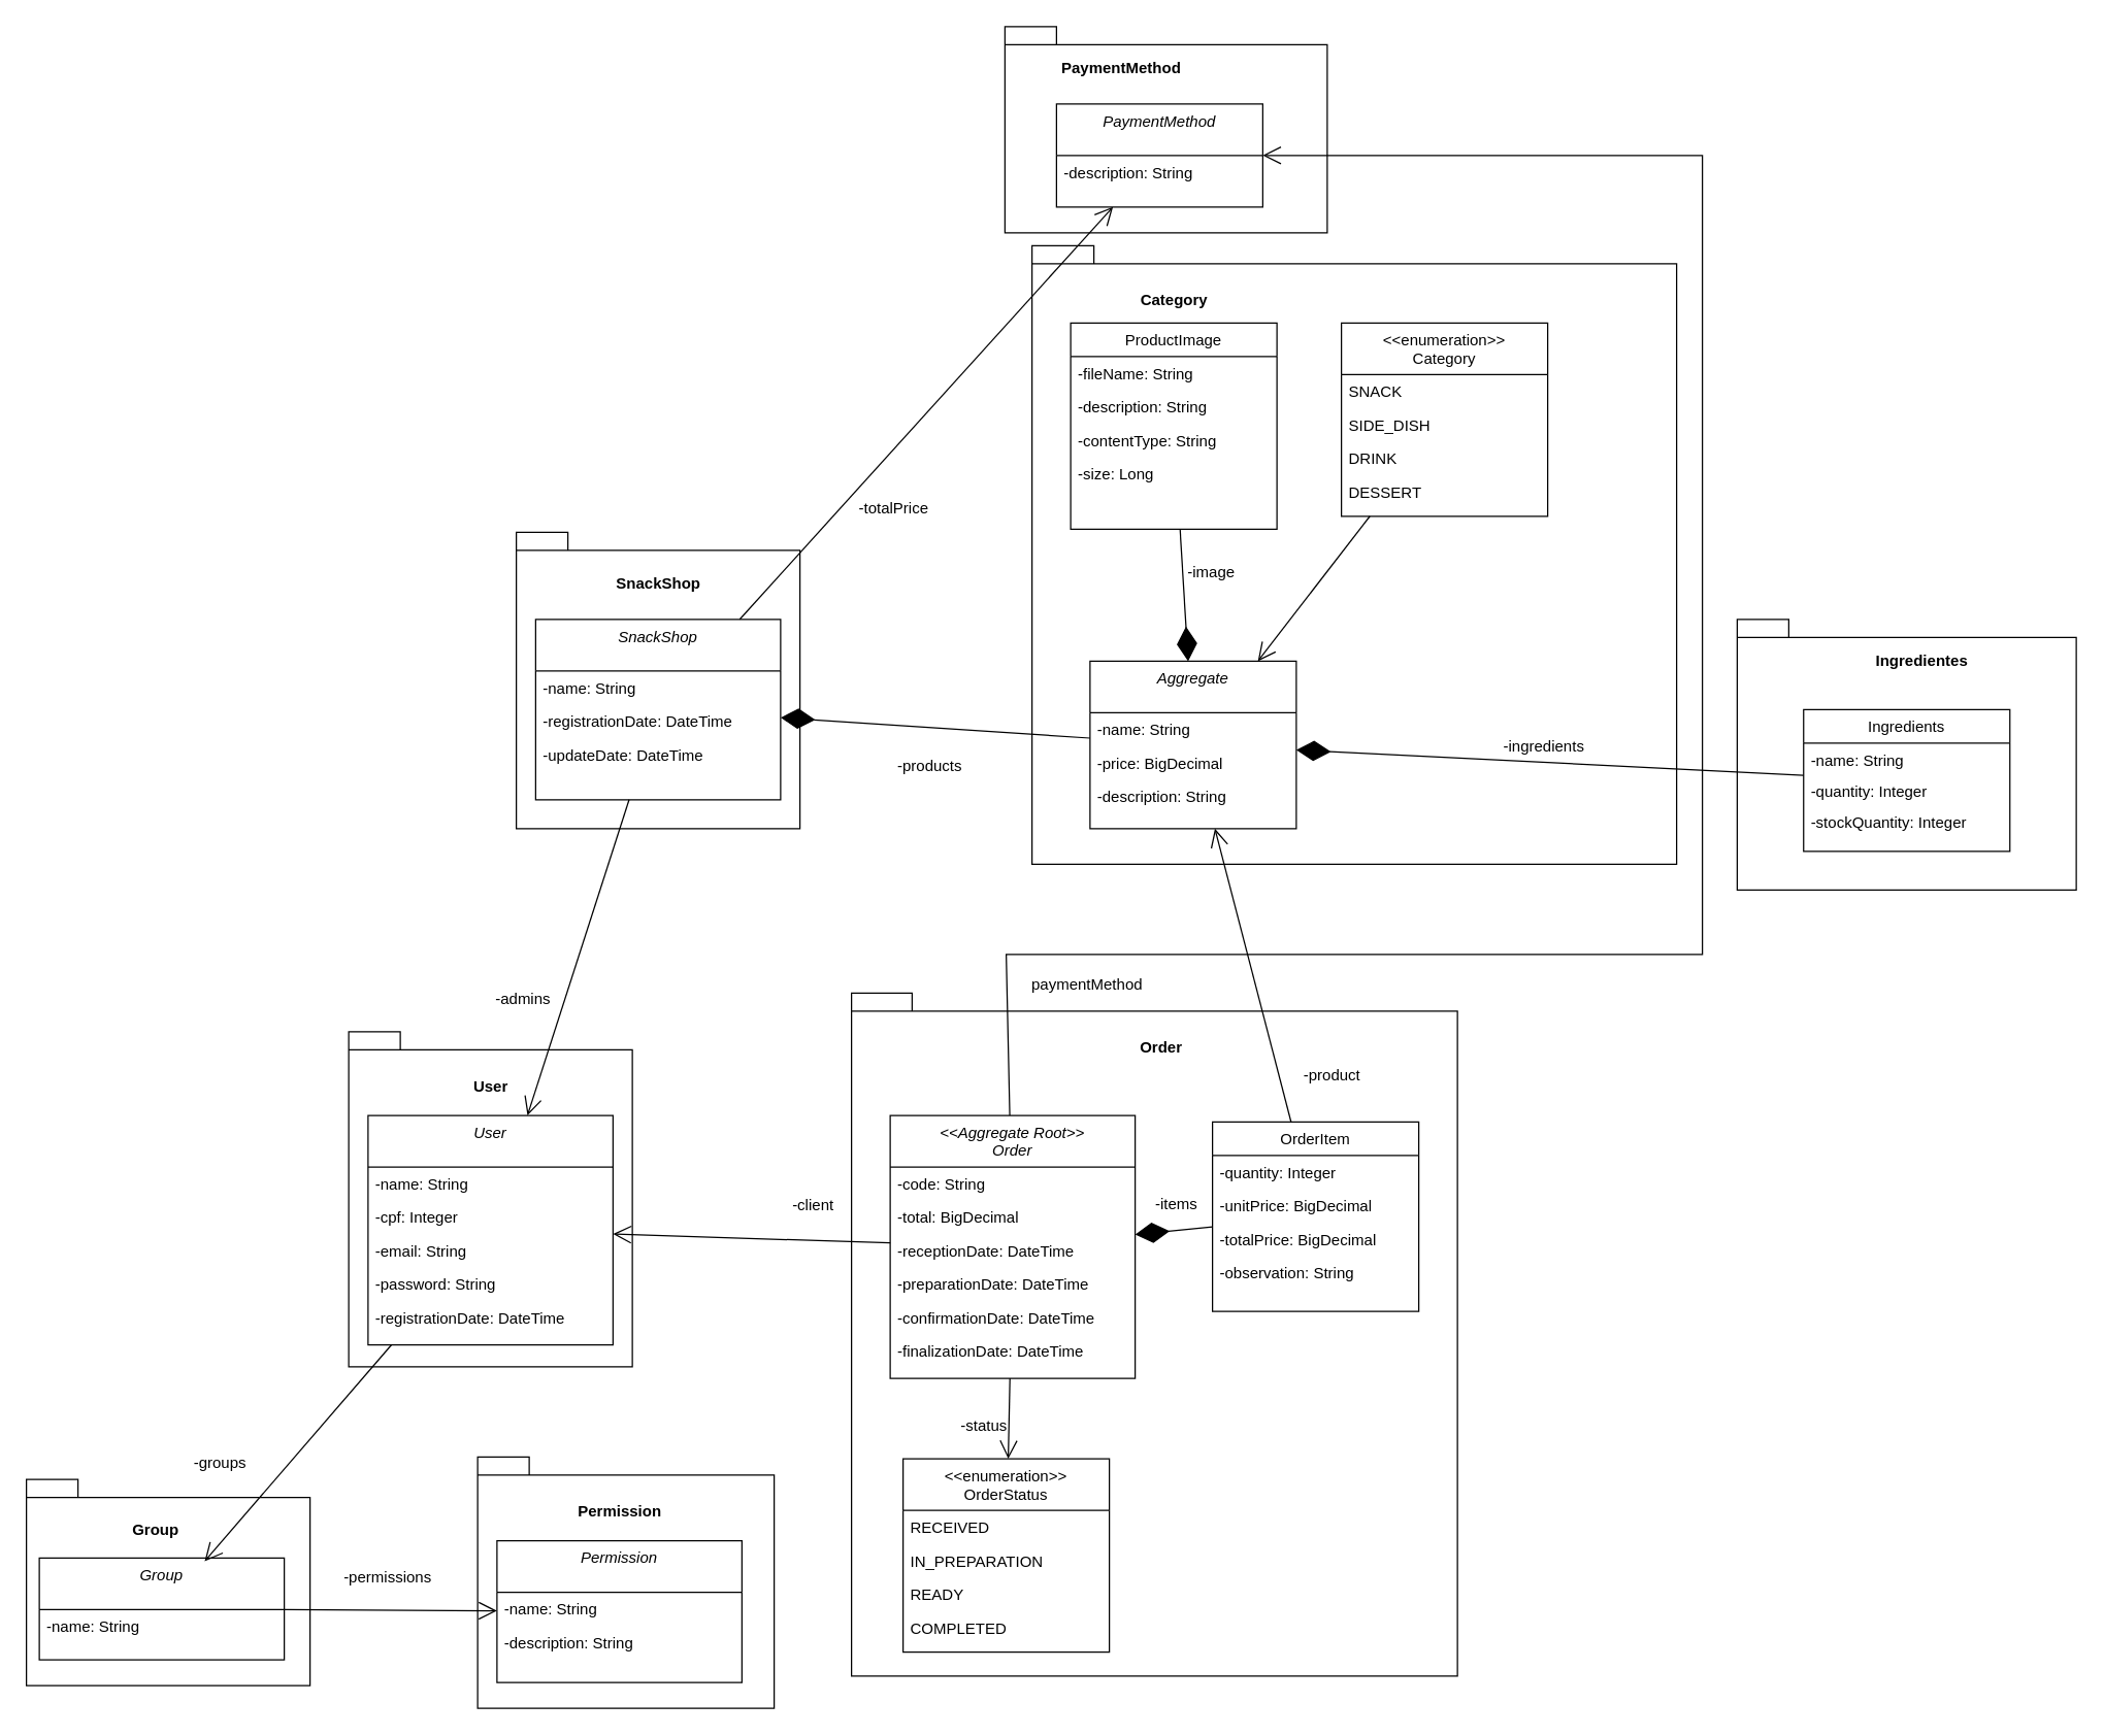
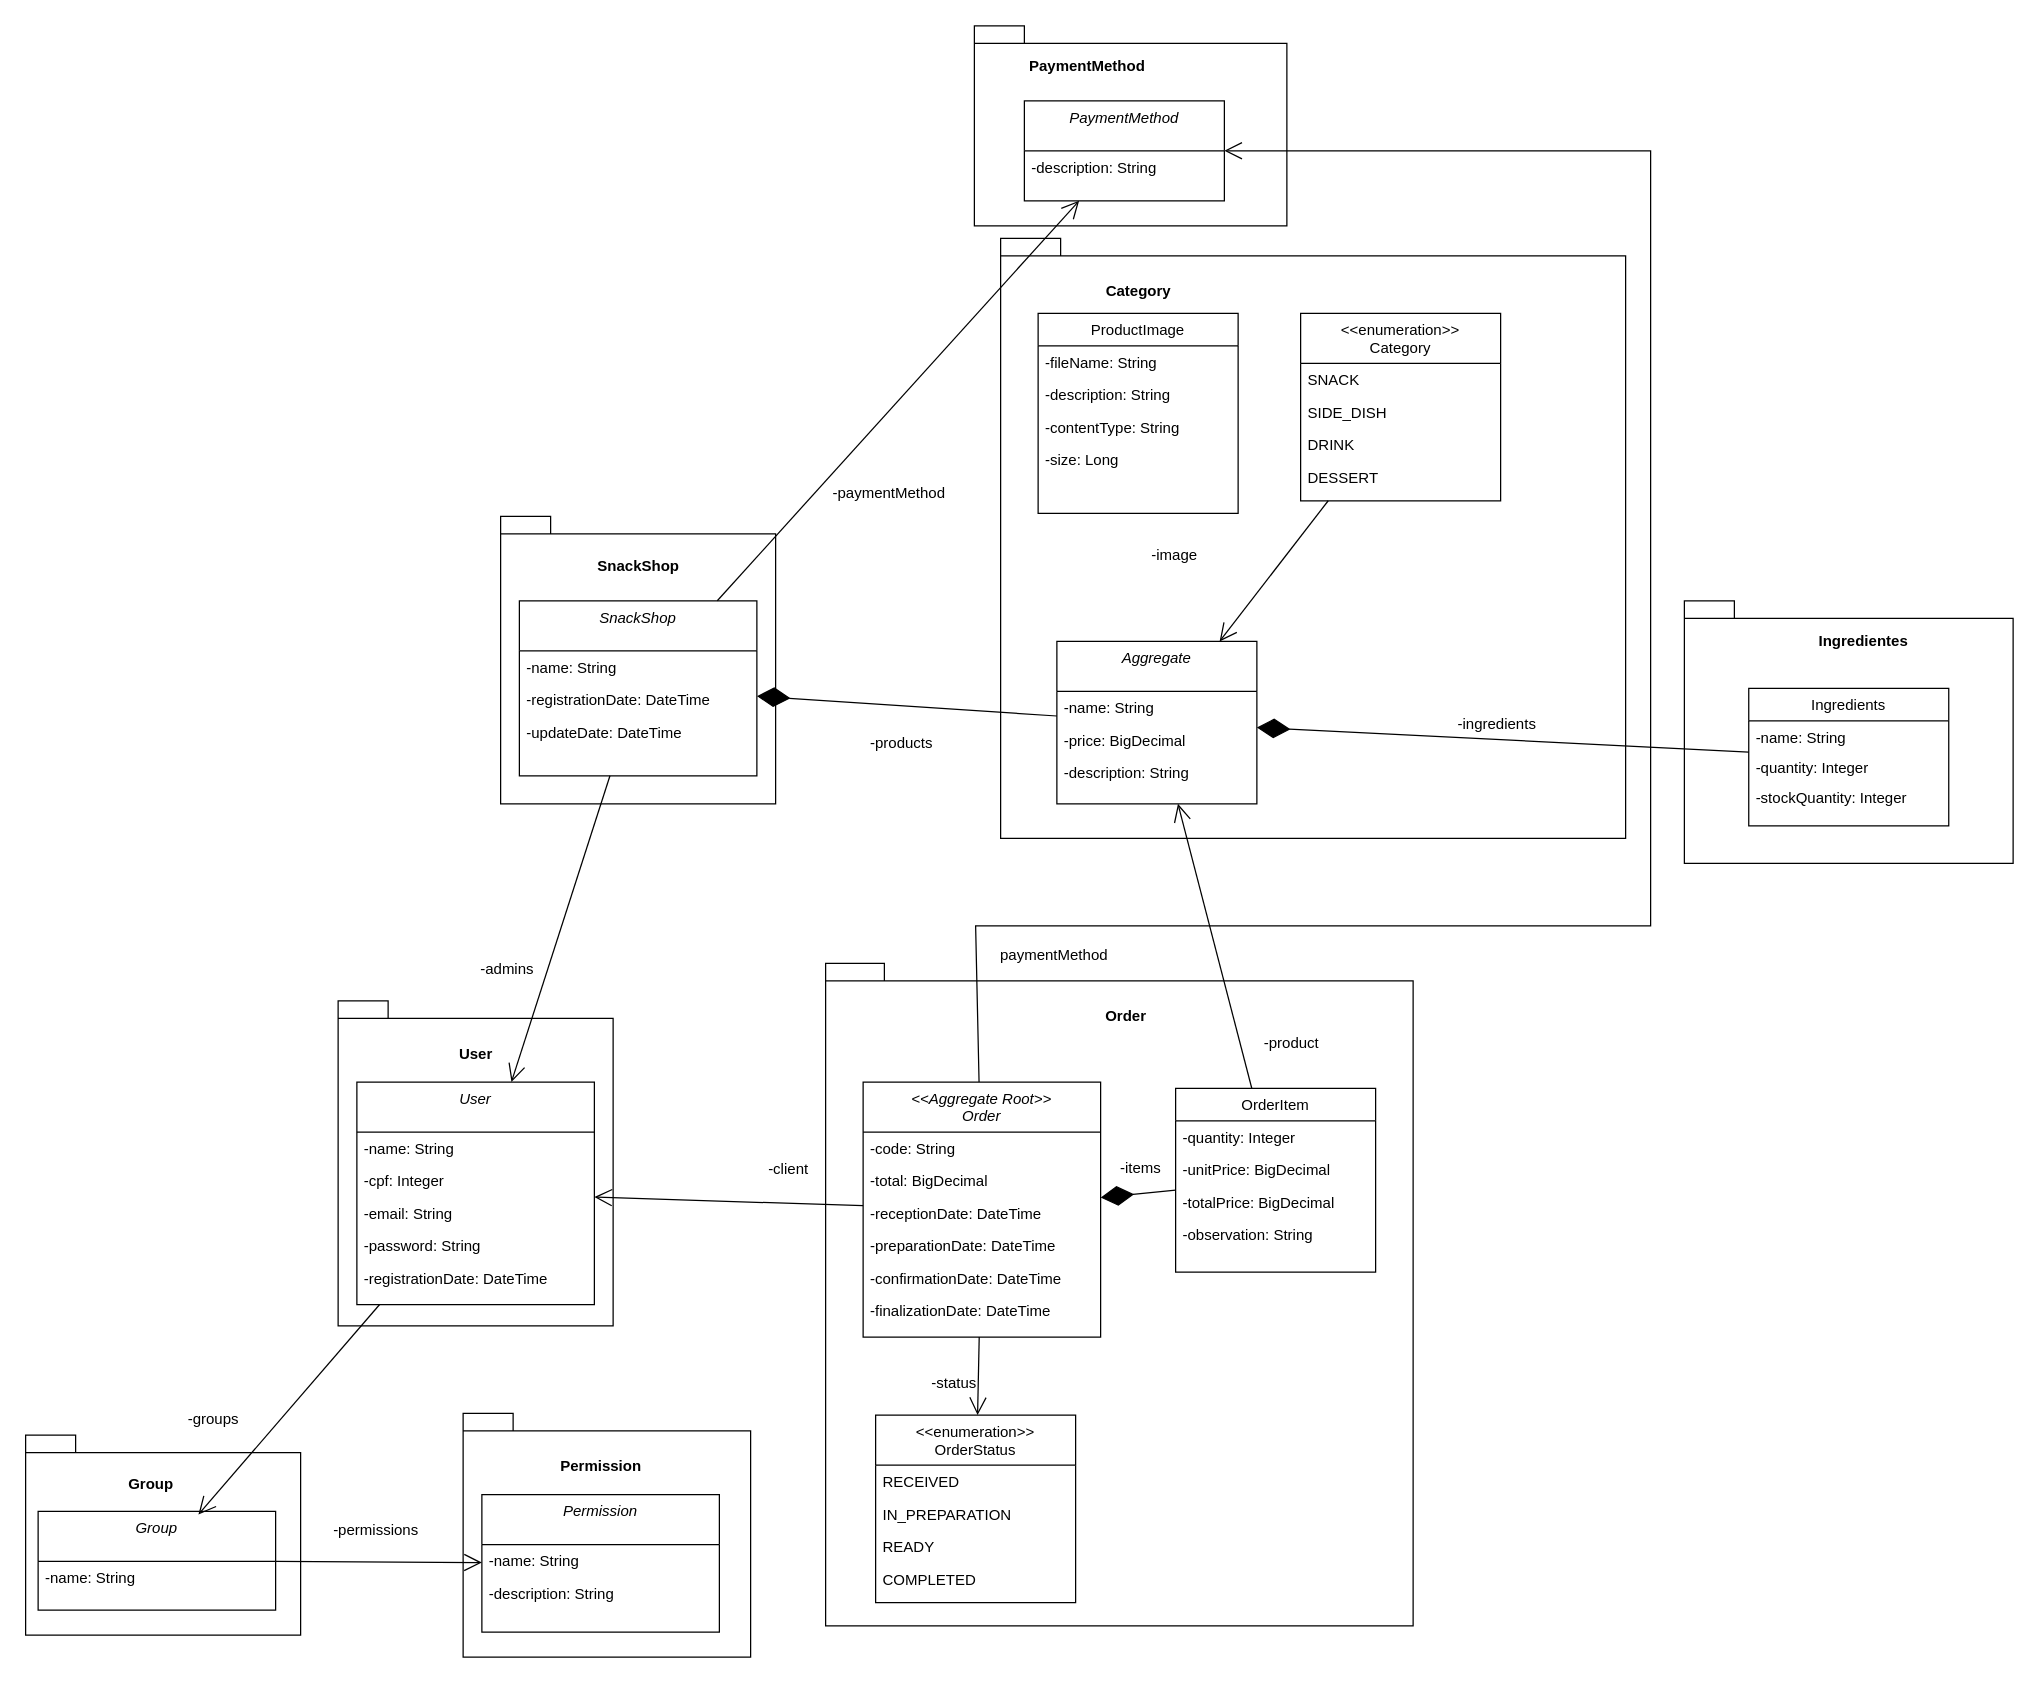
- <mxCell id="76" value="-totalPrice" style="text;strokeColor=none;fillColor=none;align=left;verticalAlign=top;spacingLeft=4;spacingRight=4;overflow=hidden;rotatable=0;points=[[0,0.5],[1,0.5]];portConstraint=eastwest;whiteSpace=wrap;html=1;" parent="1" vertex="1"><mxGeometry x="660" y="380" width="140" height="50" as="geometry" /></mxCell>
+ <mxCell id="76" value="-paymentMethod" style="text;strokeColor=none;fillColor=none;align=left;verticalAlign=top;spacingLeft=4;spacingRight=4;overflow=hidden;rotatable=0;points=[[0,0.5],[1,0.5]];portConstraint=eastwest;whiteSpace=wrap;html=1;" parent="1" vertex="1"><mxGeometry x="660" y="380" width="140" height="50" as="geometry" /></mxCell>
- <mxCell id="35" value="" style="endArrow=diamondThin;endFill=1;endSize=24;html=1;rounded=0;" parent="1" source="30" target="26" edge="1"><mxGeometry width="160" relative="1" as="geometry"><mxPoint x="956" y="190" as="sourcePoint" /><mxPoint x="1116" y="190" as="targetPoint" /></mxGeometry></mxCell>
